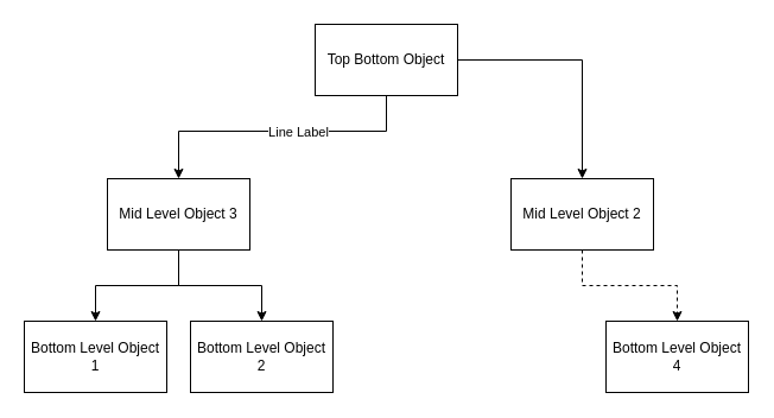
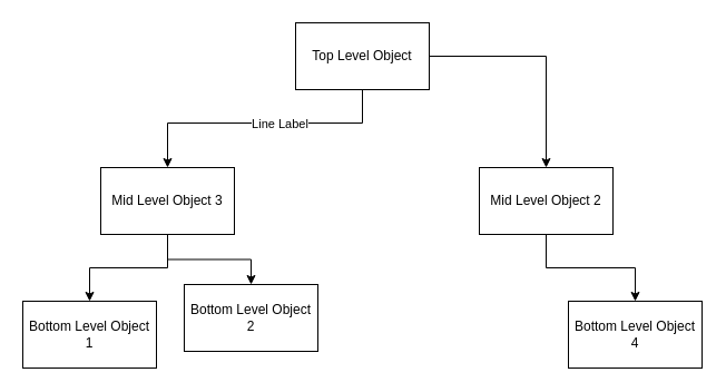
- <mxCell id="5" value="Top Bottom Object" style="rounded=0;whiteSpace=wrap;html=1;" parent="1" vertex="1"><mxGeometry x="265" y="20" width="120" height="60" as="geometry" /></mxCell>
+ <mxCell id="5" value="Top Level Object" style="rounded=0;whiteSpace=wrap;html=1;" parent="1" vertex="1"><mxGeometry x="265" y="20" width="120" height="60" as="geometry" /></mxCell>
- <mxCell id="9" style="edgeStyle=orthogonalEdgeStyle;rounded=0;orthogonalLoop=1;jettySize=auto;html=1;dashed=1;" parent="1" source="10" target="13" edge="1"><mxGeometry relative="1" as="geometry" /></mxCell>
+ <mxCell id="9" style="edgeStyle=orthogonalEdgeStyle;rounded=0;orthogonalLoop=1;jettySize=auto;html=1;" parent="1" source="10" target="13" edge="1"><mxGeometry relative="1" as="geometry" /></mxCell>
- <mxCell id="12" value="Bottom Level Object 2" style="rounded=0;whiteSpace=wrap;html=1;" parent="1" vertex="1"><mxGeometry x="160" y="270" width="120" height="60" as="geometry" /></mxCell>
+ <mxCell id="12" value="Bottom Level Object 2" style="rounded=0;whiteSpace=wrap;html=1;" parent="1" vertex="1"><mxGeometry x="165" y="255" width="120" height="60" as="geometry" /></mxCell>
